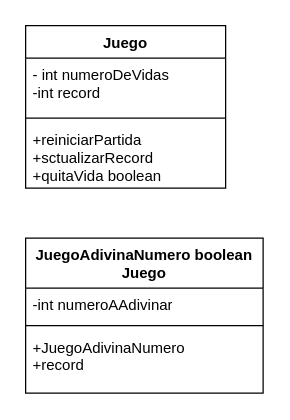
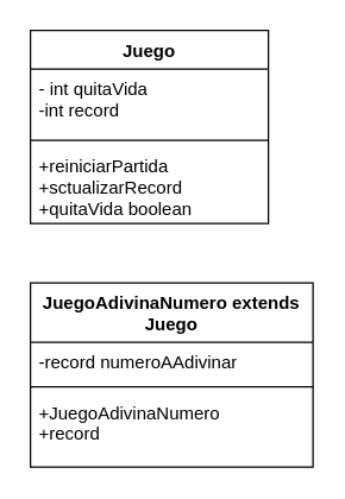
- <mxCell id="3" value="- int numeroDeVidas&lt;div&gt;-int record&lt;/div&gt;&lt;div&gt;&lt;br&gt;&lt;/div&gt;" style="text;strokeColor=none;fillColor=none;align=left;verticalAlign=top;spacingLeft=4;spacingRight=4;overflow=hidden;rotatable=0;points=[[0,0.5],[1,0.5]];portConstraint=eastwest;whiteSpace=wrap;html=1;" vertex="1" parent="2"><mxGeometry y="26" width="160" height="44" as="geometry" /></mxCell>
+ <mxCell id="3" value="- int quitaVida&lt;div&gt;-int record&lt;/div&gt;&lt;div&gt;&lt;br&gt;&lt;/div&gt;" style="text;strokeColor=none;fillColor=none;align=left;verticalAlign=top;spacingLeft=4;spacingRight=4;overflow=hidden;rotatable=0;points=[[0,0.5],[1,0.5]];portConstraint=eastwest;whiteSpace=wrap;html=1;" vertex="1" parent="2"><mxGeometry y="26" width="160" height="44" as="geometry" /></mxCell>
- <mxCell id="6" value="JuegoAdivinaNumero boolean Juego" style="swimlane;fontStyle=1;align=center;verticalAlign=top;childLayout=stackLayout;horizontal=1;startSize=40;horizontalStack=0;resizeParent=1;resizeParentMax=0;resizeLast=0;collapsible=1;marginBottom=0;whiteSpace=wrap;html=1;" vertex="1" parent="1"><mxGeometry x="20" y="190" width="190" height="124" as="geometry" /></mxCell>
+ <mxCell id="6" value="JuegoAdivinaNumero extends Juego" style="swimlane;fontStyle=1;align=center;verticalAlign=top;childLayout=stackLayout;horizontal=1;startSize=40;horizontalStack=0;resizeParent=1;resizeParentMax=0;resizeLast=0;collapsible=1;marginBottom=0;whiteSpace=wrap;html=1;" vertex="1" parent="1"><mxGeometry x="20" y="190" width="190" height="124" as="geometry" /></mxCell>
- <mxCell id="7" value="-int numeroAAdivinar" style="text;strokeColor=none;fillColor=none;align=left;verticalAlign=top;spacingLeft=4;spacingRight=4;overflow=hidden;rotatable=0;points=[[0,0.5],[1,0.5]];portConstraint=eastwest;whiteSpace=wrap;html=1;" vertex="1" parent="6"><mxGeometry y="40" width="190" height="26" as="geometry" /></mxCell>
+ <mxCell id="7" value="-record numeroAAdivinar" style="text;strokeColor=none;fillColor=none;align=left;verticalAlign=top;spacingLeft=4;spacingRight=4;overflow=hidden;rotatable=0;points=[[0,0.5],[1,0.5]];portConstraint=eastwest;whiteSpace=wrap;html=1;" vertex="1" parent="6"><mxGeometry y="40" width="190" height="26" as="geometry" /></mxCell>
